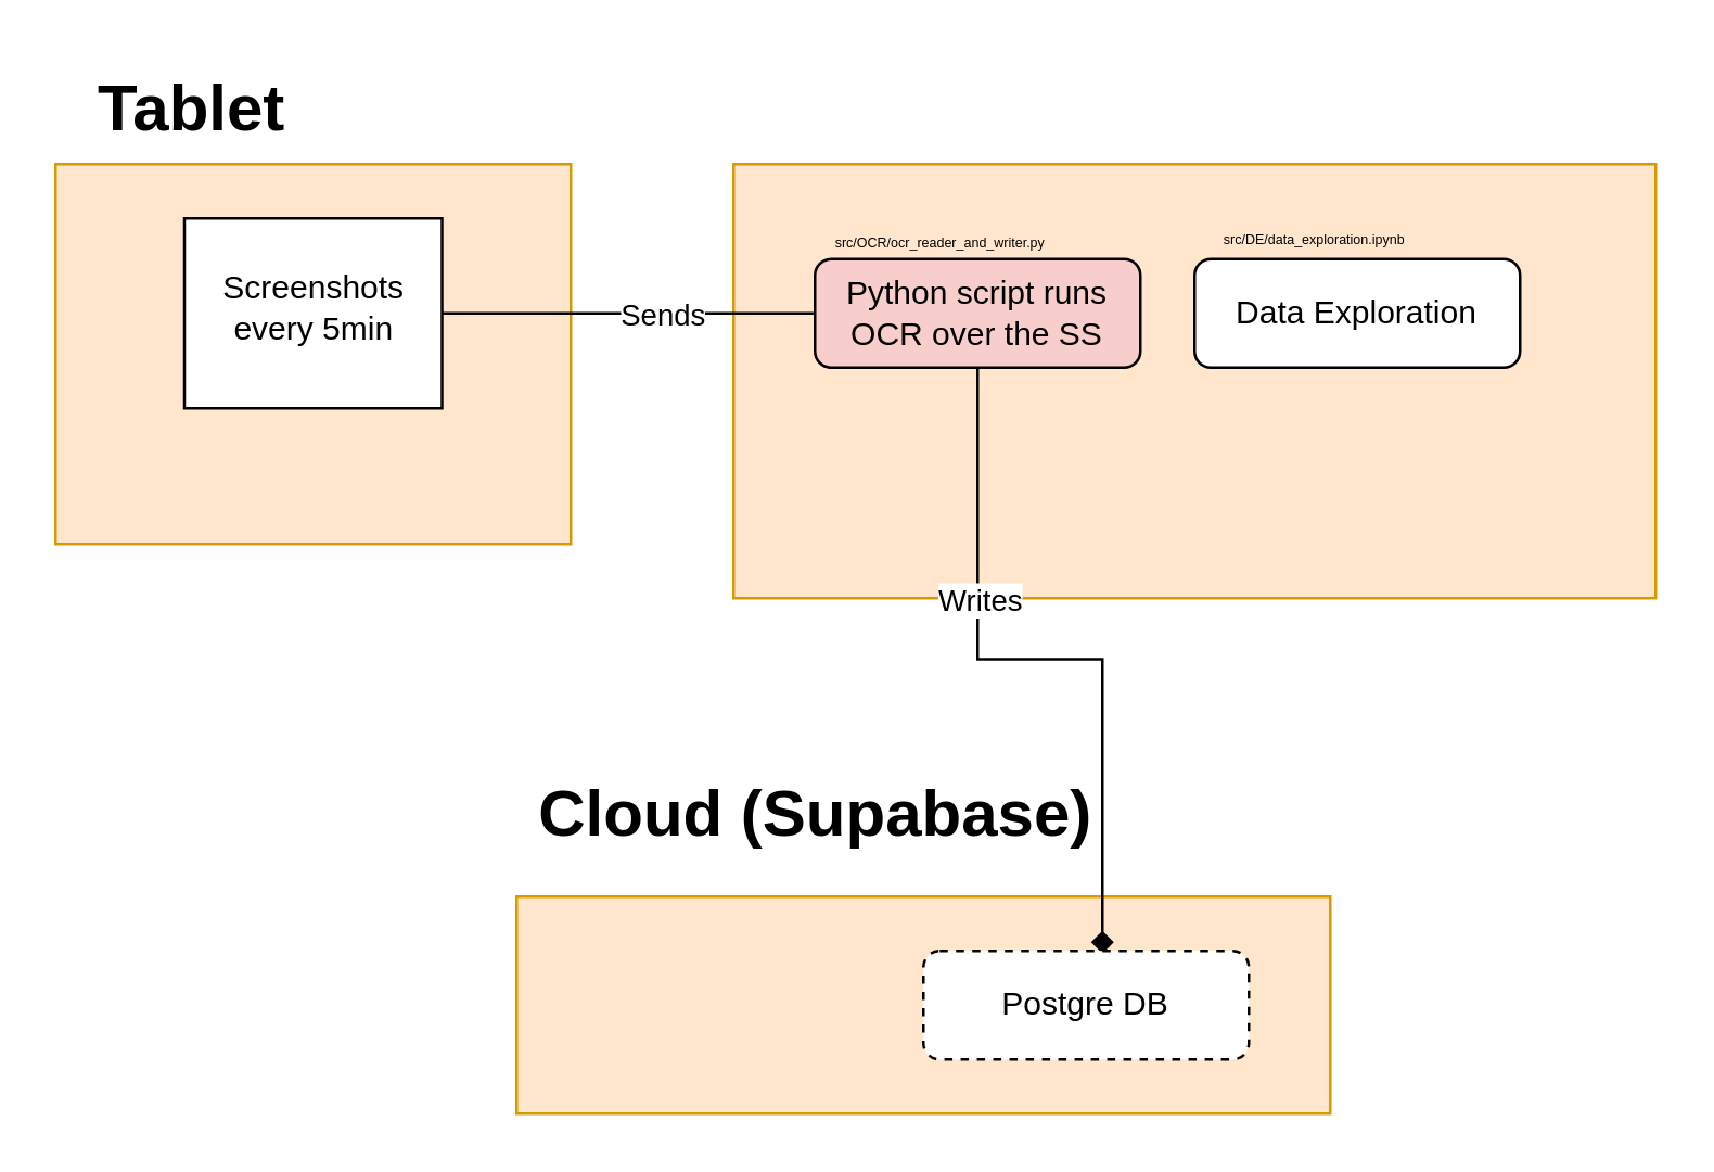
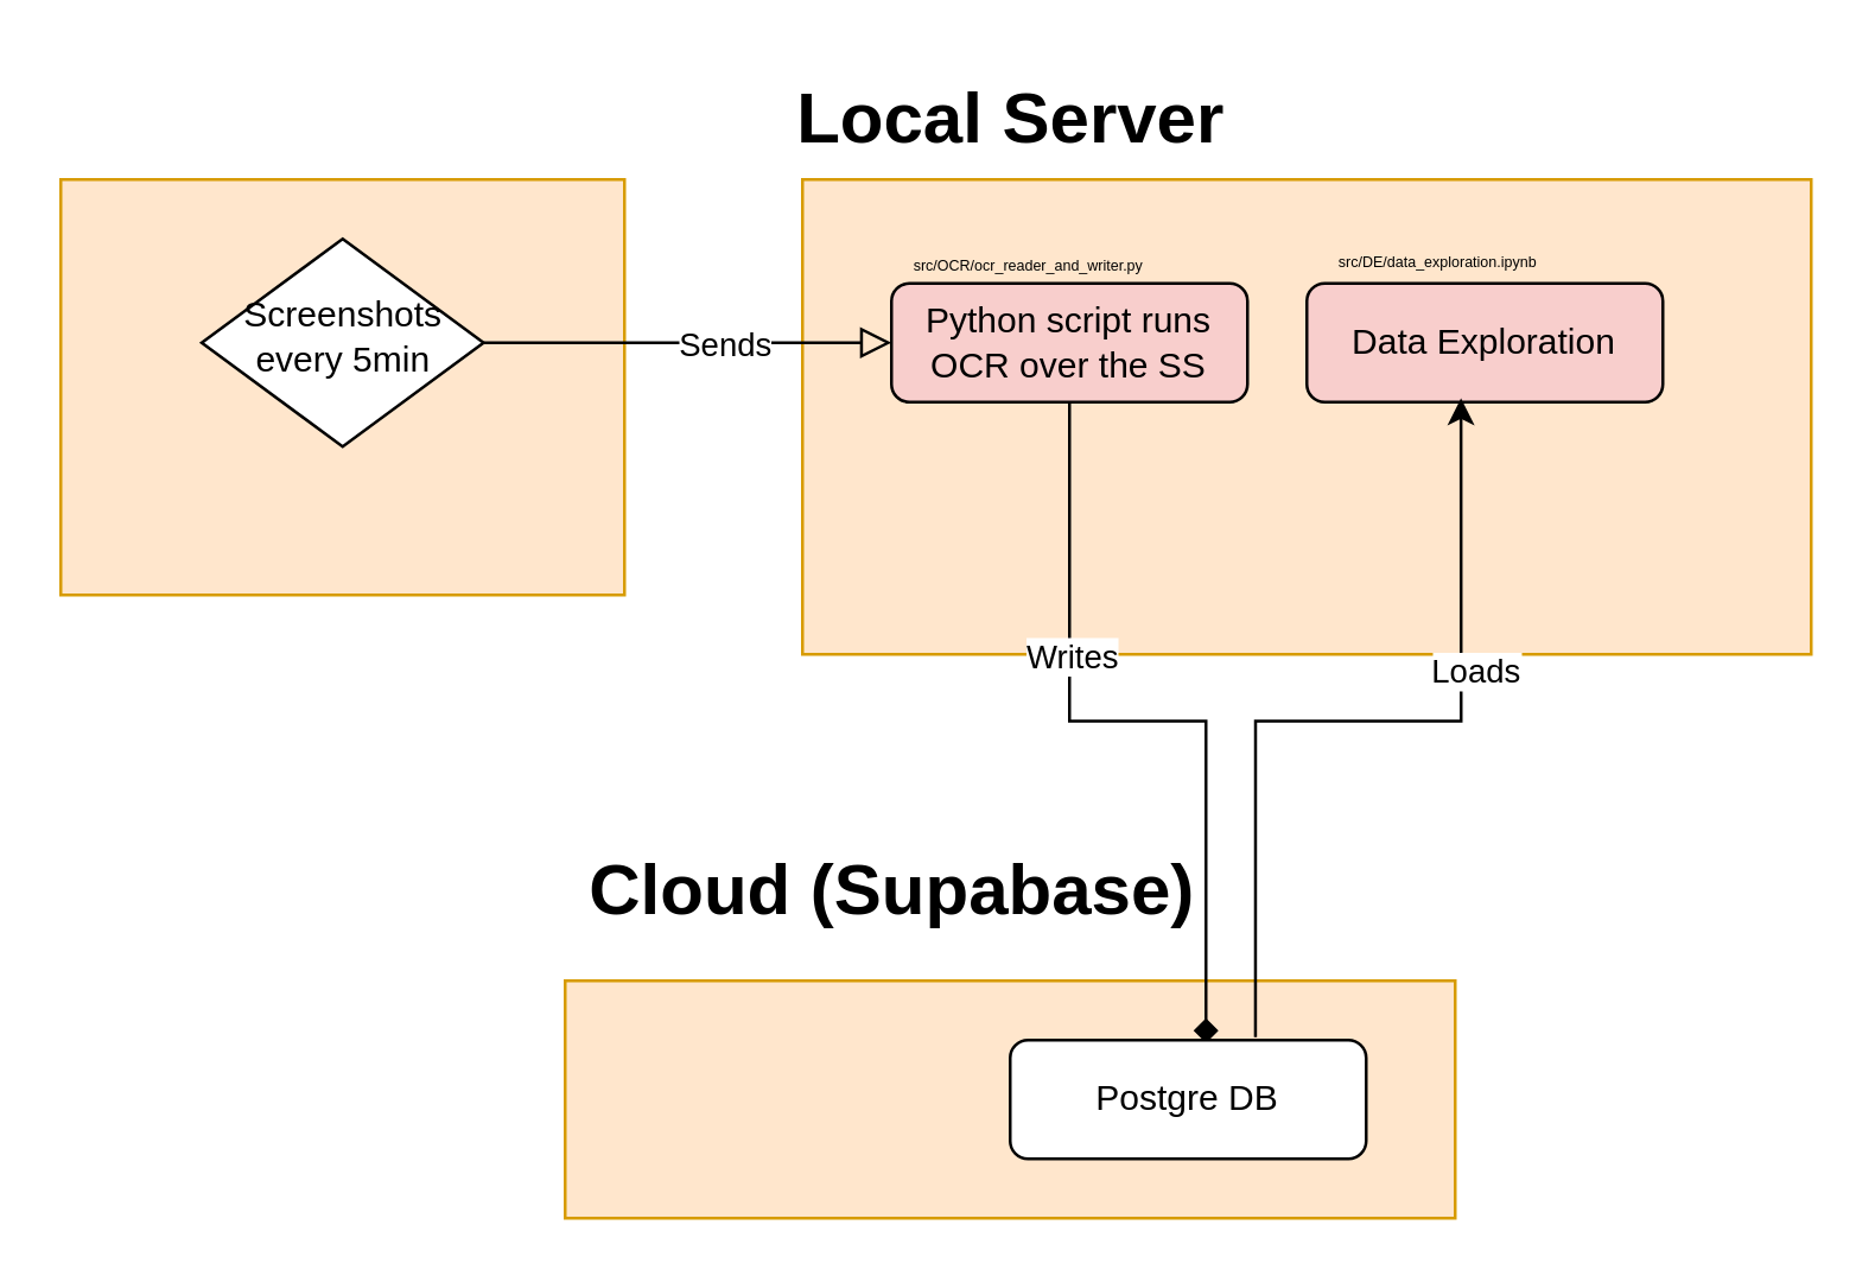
- <mxCell id="11" value=" Tablet" style="text;strokeColor=none;fillColor=none;html=1;fontSize=24;fontStyle=1;verticalAlign=middle;align=center;" vertex="1" parent="1"><mxGeometry x="20" y="20" width="100" height="40" as="geometry" /></mxCell>
+ <mxCell id="12" value="Local Server" style="text;strokeColor=none;fillColor=none;html=1;fontSize=24;fontStyle=1;verticalAlign=middle;align=center;" vertex="1" parent="1"><mxGeometry x="290" y="20" width="100" height="40" as="geometry" /></mxCell>
- <mxCell id="5" value="Screenshots every 5min" style="whiteSpace=wrap;html=1;shadow=0;fontFamily=Helvetica;fontSize=12;align=center;strokeWidth=1;spacing=6;spacingTop=-4;rounded=0;" parent="1" vertex="1"><mxGeometry x="67.5" y="80" width="95" height="70" as="geometry" /></mxCell>
+ <mxCell id="5" value="Screenshots every 5min" style="rhombus;whiteSpace=wrap;html=1;shadow=0;fontFamily=Helvetica;fontSize=12;align=center;strokeWidth=1;spacing=6;spacingTop=-4;" parent="1" vertex="1"><mxGeometry x="67.5" y="80" width="95" height="70" as="geometry" /></mxCell>
- <mxCell id="6" value="" style="rounded=0;html=1;jettySize=auto;orthogonalLoop=1;fontSize=11;endArrow=none;endFill=0;endSize=8;strokeWidth=1;shadow=0;labelBackgroundColor=none;edgeStyle=orthogonalEdgeStyle;exitX=1;exitY=0.5;exitDx=0;exitDy=0;entryX=0;entryY=0.5;entryDx=0;entryDy=0;" edge="1" parent="1" source="5" target="10"><mxGeometry relative="1" as="geometry"><mxPoint x="240" y="99.75" as="sourcePoint" /><mxPoint x="280" y="99.75" as="targetPoint" /></mxGeometry></mxCell>
+ <mxCell id="6" value="" style="rounded=0;html=1;jettySize=auto;orthogonalLoop=1;fontSize=11;endArrow=block;endFill=0;endSize=8;strokeWidth=1;shadow=0;labelBackgroundColor=none;edgeStyle=orthogonalEdgeStyle;exitX=1;exitY=0.5;exitDx=0;exitDy=0;entryX=0;entryY=0.5;entryDx=0;entryDy=0;" edge="1" parent="1" source="5" target="10"><mxGeometry relative="1" as="geometry"><mxPoint x="240" y="99.75" as="sourcePoint" /><mxPoint x="280" y="99.75" as="targetPoint" /></mxGeometry></mxCell>
- <mxCell id="15" value="Data Exploration" style="rounded=1;whiteSpace=wrap;html=1;fontSize=12;glass=0;strokeWidth=1;shadow=0;" vertex="1" parent="1"><mxGeometry x="440" y="95" width="120" height="40" as="geometry" /></mxCell>
+ <mxCell id="15" value="Data Exploration" style="rounded=1;whiteSpace=wrap;html=1;fontSize=12;glass=0;strokeWidth=1;shadow=0;fillColor=#f8cecc;" vertex="1" parent="1"><mxGeometry x="440" y="95" width="120" height="40" as="geometry" /></mxCell>
+ <mxCell id="16" style="edgeStyle=orthogonalEdgeStyle;rounded=0;orthogonalLoop=1;jettySize=auto;html=1;entryX=0.433;entryY=0.967;entryDx=0;entryDy=0;entryPerimeter=0;exitX=0.689;exitY=-0.025;exitDx=0;exitDy=0;exitPerimeter=0;" edge="1" parent="1" source="14" target="15"><mxGeometry relative="1" as="geometry"><mxPoint x="620" y="254" as="sourcePoint" /><mxPoint x="656" y="500" as="targetPoint" /></mxGeometry></mxCell>
+ <mxCell id="17" value="Loads" style="edgeLabel;html=1;align=center;verticalAlign=middle;resizable=0;points=[];" vertex="1" connectable="0" parent="16"><mxGeometry x="-0.085" relative="1" as="geometry"><mxPoint x="50" y="-17" as="offset" /></mxGeometry></mxCell>
- <mxCell id="14" value="Postgre DB" style="rounded=1;whiteSpace=wrap;html=1;fontSize=12;glass=0;strokeWidth=1;shadow=0;dashed=1;" vertex="1" parent="1"><mxGeometry x="340" y="350" width="120" height="40" as="geometry" /></mxCell>
+ <mxCell id="14" value="Postgre DB" style="rounded=1;whiteSpace=wrap;html=1;fontSize=12;glass=0;strokeWidth=1;shadow=0;" vertex="1" parent="1"><mxGeometry x="340" y="350" width="120" height="40" as="geometry" /></mxCell>
